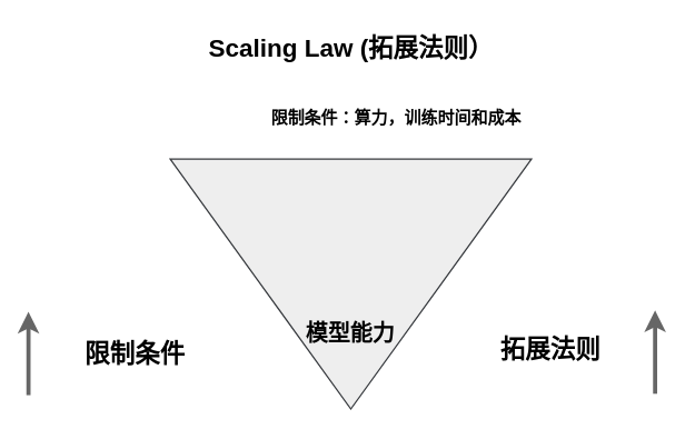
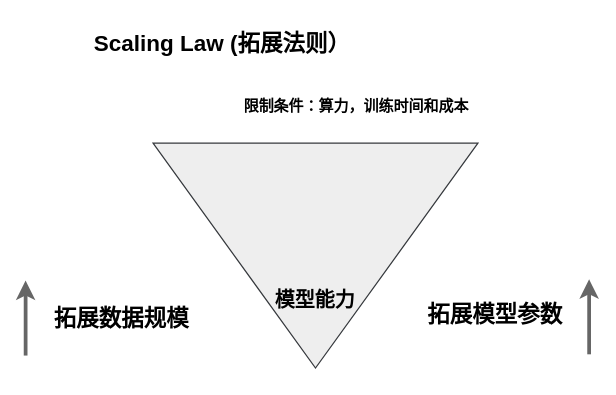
- <mxCell id="9" value="&lt;b&gt;&lt;font style=&quot;font-size: 18px;&quot;&gt;Scaling Law (拓展法则）&lt;/font&gt;&lt;/b&gt;" style="text;html=1;align=center;verticalAlign=middle;whiteSpace=wrap;rounded=0;" vertex="1" parent="1"><mxGeometry x="139.5" y="20" width="225" height="30" as="geometry" /></mxCell>
+ <mxCell id="9" value="&lt;b&gt;&lt;font style=&quot;font-size: 18px;&quot;&gt;Scaling Law (拓展法则）&lt;/font&gt;&lt;/b&gt;" style="text;html=1;align=center;verticalAlign=middle;whiteSpace=wrap;rounded=0;" vertex="1" parent="1"><mxGeometry x="64.5" y="20" width="225" height="30" as="geometry" /></mxCell>
- <mxCell id="5" value="&lt;b&gt;&lt;font style=&quot;font-size: 18px;&quot;&gt;拓展法则&lt;/font&gt;&lt;/b&gt;" style="text;html=1;align=center;verticalAlign=middle;whiteSpace=wrap;rounded=0;" vertex="1" parent="1"><mxGeometry x="331" y="237" width="130" height="30" as="geometry" /></mxCell>
+ <mxCell id="5" value="&lt;b&gt;&lt;font style=&quot;font-size: 18px;&quot;&gt;拓展模型参数&lt;/font&gt;&lt;/b&gt;" style="text;html=1;align=center;verticalAlign=middle;whiteSpace=wrap;rounded=0;" vertex="1" parent="1"><mxGeometry x="331" y="237" width="130" height="30" as="geometry" /></mxCell>
- <mxCell id="2" value="&lt;b&gt;&lt;font style=&quot;font-size: 18px;&quot;&gt;限制条件&lt;/font&gt;&lt;/b&gt;" style="text;html=1;align=center;verticalAlign=middle;whiteSpace=wrap;rounded=0;" vertex="1" parent="1"><mxGeometry x="32" y="240" width="130" height="30" as="geometry" /></mxCell>
+ <mxCell id="2" value="&lt;b&gt;&lt;font style=&quot;font-size: 18px;&quot;&gt;拓展数据规模&lt;/font&gt;&lt;/b&gt;" style="text;html=1;align=center;verticalAlign=middle;whiteSpace=wrap;rounded=0;" vertex="1" parent="1"><mxGeometry x="32" y="240" width="130" height="30" as="geometry" /></mxCell>
